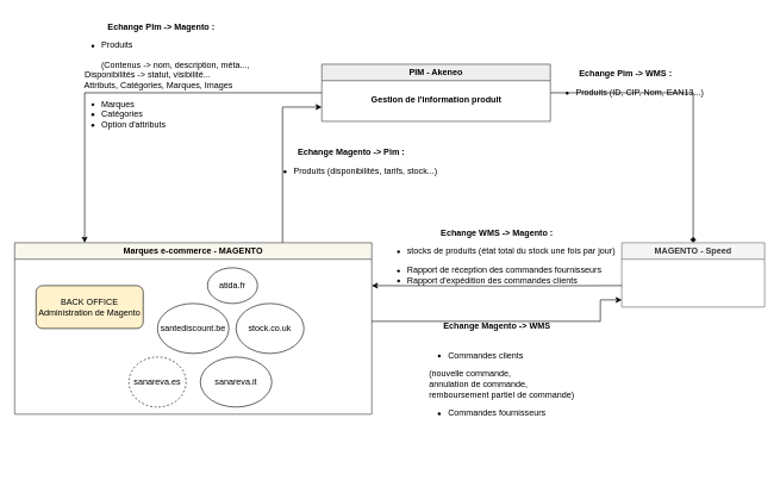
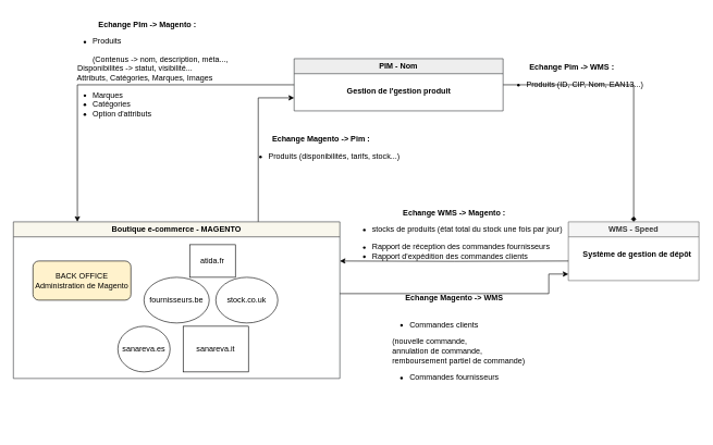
- <mxCell id="4" value="PIM - Akeneo" style="swimlane;whiteSpace=wrap;html=1;fillColor=#eeeeee;strokeColor=#36393d;" vertex="1" parent="1"><mxGeometry x="450" y="89" width="320" height="80" as="geometry" /></mxCell>
+ <mxCell id="4" value="PIM - Nom" style="swimlane;whiteSpace=wrap;html=1;fillColor=#eeeeee;strokeColor=#36393d;" vertex="1" parent="1"><mxGeometry x="450" y="89" width="320" height="80" as="geometry" /></mxCell>
- <mxCell id="5" value="&lt;b&gt;Gestion de l'information produit&lt;/b&gt;" style="text;html=1;align=center;verticalAlign=middle;resizable=0;points=[];autosize=1;strokeColor=none;fillColor=none;" vertex="1" parent="4"><mxGeometry x="60" y="35" width="200" height="30" as="geometry" /></mxCell>
+ <mxCell id="5" value="&lt;b&gt;Gestion de l'gestion produit&lt;/b&gt;" style="text;html=1;align=center;verticalAlign=middle;resizable=0;points=[];autosize=1;strokeColor=none;fillColor=none;" vertex="1" parent="4"><mxGeometry x="60" y="35" width="200" height="30" as="geometry" /></mxCell>
- <mxCell id="9" value="Marques e-commerce - MAGENTO" style="swimlane;whiteSpace=wrap;html=1;startSize=23;fillColor=#f9f7ed;strokeColor=#36393d;" vertex="1" parent="1"><mxGeometry x="20" y="339" width="500" height="240" as="geometry" /></mxCell>
+ <mxCell id="9" value="Boutique e-commerce - MAGENTO" style="swimlane;whiteSpace=wrap;html=1;startSize=23;fillColor=#f9f7ed;strokeColor=#36393d;" vertex="1" parent="1"><mxGeometry x="20" y="339" width="500" height="240" as="geometry" /></mxCell>
- <mxCell id="6" value="MAGENTO - Speed" style="swimlane;whiteSpace=wrap;html=1;startSize=23;fillColor=#f5f5f5;fontColor=#333333;strokeColor=#666666;" vertex="1" parent="1"><mxGeometry x="870" y="339" width="200" height="90" as="geometry" /></mxCell>
+ <mxCell id="6" value="WMS - Speed" style="swimlane;whiteSpace=wrap;html=1;startSize=23;fillColor=#f5f5f5;fontColor=#333333;strokeColor=#666666;" vertex="1" parent="1"><mxGeometry x="870" y="339" width="200" height="90" as="geometry" /></mxCell>
+ <mxCell id="7" value="&lt;b&gt;Système de gestion de dépôt&lt;/b&gt;" style="text;html=1;align=center;verticalAlign=middle;resizable=0;points=[];autosize=1;strokeColor=none;fillColor=none;" vertex="1" parent="6"><mxGeometry x="10" y="35" width="190" height="30" as="geometry" /></mxCell>
- <mxCell id="11" value="atida.fr" style="ellipse;whiteSpace=wrap;html=1;" vertex="1" parent="9"><mxGeometry x="270" y="35" width="70" height="50" as="geometry" /></mxCell>
+ <mxCell id="11" value="atida.fr" style="whiteSpace=wrap;html=1;rounded=0;" vertex="1" parent="9"><mxGeometry x="270" y="35" width="70" height="50" as="geometry" /></mxCell>
- <mxCell id="12" value="santediscount.be" style="ellipse;whiteSpace=wrap;html=1;" vertex="1" parent="9"><mxGeometry x="200" y="85" width="100" height="70" as="geometry" /></mxCell>
+ <mxCell id="12" value="fournisseurs.be" style="ellipse;whiteSpace=wrap;html=1;" vertex="1" parent="9"><mxGeometry x="200" y="85" width="100" height="70" as="geometry" /></mxCell>
- <mxCell id="15" value="sanareva.es" style="ellipse;whiteSpace=wrap;html=1;dashed=1;" vertex="1" parent="9"><mxGeometry x="160" y="160" width="80" height="70" as="geometry" /></mxCell>
+ <mxCell id="15" value="sanareva.es" style="ellipse;whiteSpace=wrap;html=1;" vertex="1" parent="9"><mxGeometry x="160" y="160" width="80" height="70" as="geometry" /></mxCell>
- <mxCell id="14" value="sanareva.it" style="ellipse;whiteSpace=wrap;html=1;" vertex="1" parent="9"><mxGeometry x="260" y="160" width="100" height="70" as="geometry" /></mxCell>
+ <mxCell id="14" value="sanareva.it" style="whiteSpace=wrap;html=1;rounded=0;" vertex="1" parent="9"><mxGeometry x="260" y="160" width="100" height="70" as="geometry" /></mxCell>
